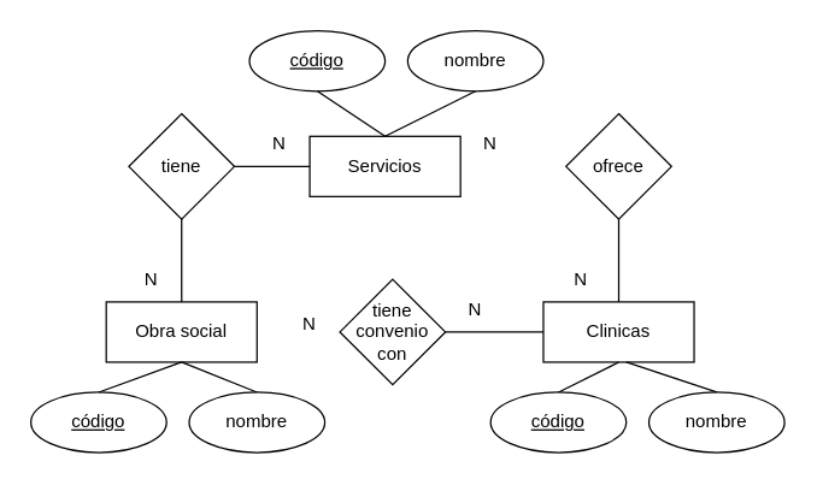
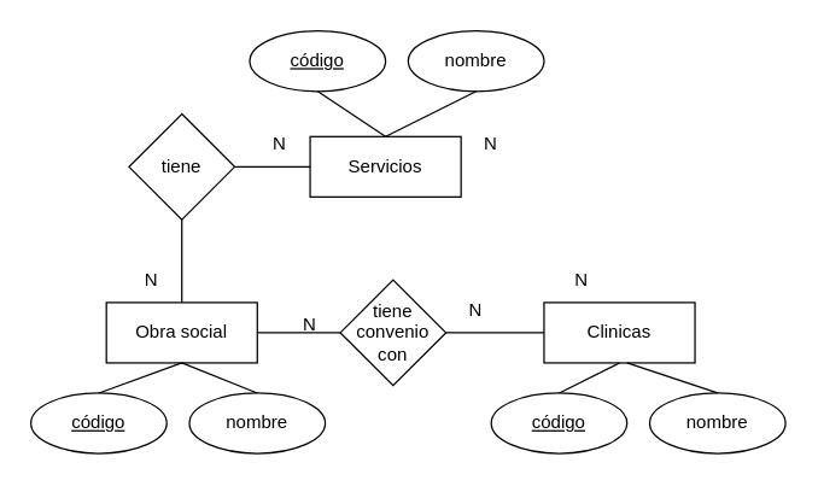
- <mxCell id="9" value="ofrece" style="rhombus;whiteSpace=wrap;html=1;" vertex="1" parent="1"><mxGeometry x="375" y="75" width="70" height="70" as="geometry" /></mxCell>
- <mxCell id="11" value="" style="endArrow=none;html=1;rounded=0;fontFamily=Helvetica;fontSize=12;fontColor=default;entryX=0.5;entryY=1;entryDx=0;entryDy=0;exitX=0.5;exitY=0;exitDx=0;exitDy=0;" edge="1" parent="1" source="4" target="9"><mxGeometry width="50" height="50" relative="1" as="geometry"><mxPoint x="265" y="220" as="sourcePoint" /><mxPoint x="310" y="220" as="targetPoint" /></mxGeometry></mxCell>
+ <mxCell id="14" value="" style="endArrow=none;html=1;rounded=0;fontFamily=Helvetica;fontSize=12;fontColor=default;entryX=0;entryY=0.5;entryDx=0;entryDy=0;exitX=1;exitY=0.5;exitDx=0;exitDy=0;" edge="1" parent="1" source="2" target="13"><mxGeometry width="50" height="50" relative="1" as="geometry"><mxPoint x="265" y="210" as="sourcePoint" /><mxPoint x="310" y="210" as="targetPoint" /></mxGeometry></mxCell>
